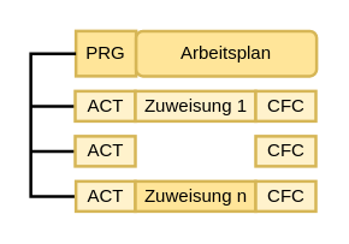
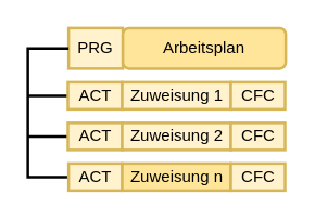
- <mxCell id="2" value="PRG" style="rounded=0;whiteSpace=wrap;html=1;fillColor=#FFE599;strokeColor=#d6b656;strokeWidth=2;" parent="1" vertex="1"><mxGeometry x="50" y="20" width="40" height="30" as="geometry" /></mxCell>
+ <mxCell id="2" value="PRG" style="rounded=0;whiteSpace=wrap;html=1;fillColor=#fff2cc;strokeColor=#d6b656;strokeWidth=2;" parent="1" vertex="1"><mxGeometry x="50" y="20" width="40" height="30" as="geometry" /></mxCell>
+ <mxCell id="10" value="Zuweisung 2" style="rounded=0;whiteSpace=wrap;html=1;fillColor=#fff2cc;strokeColor=#d6b656;strokeWidth=2;" parent="1" vertex="1"><mxGeometry x="89.5" y="90" width="80" height="20" as="geometry" /></mxCell>
